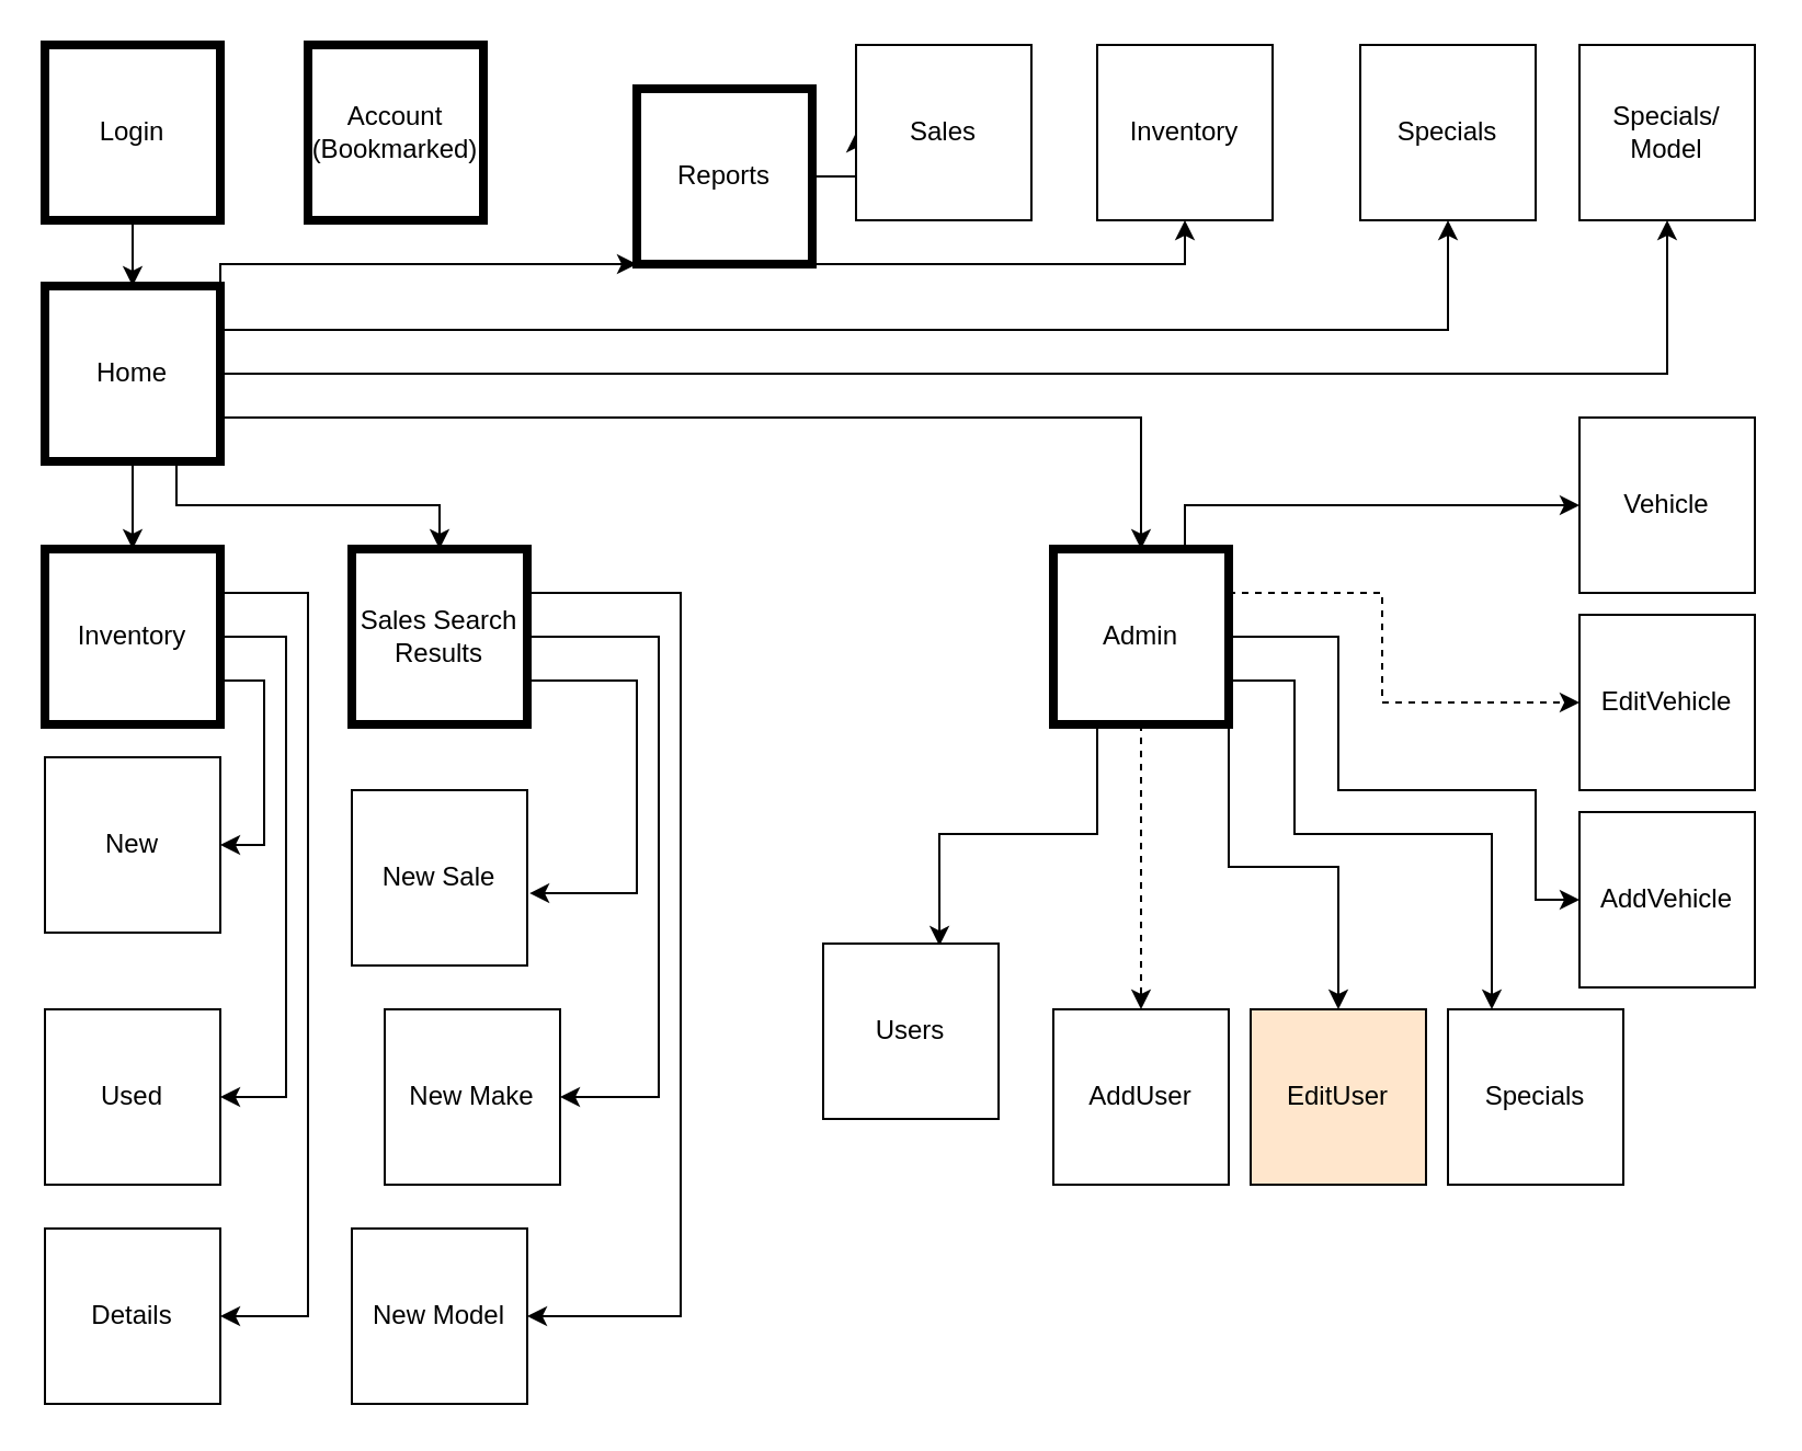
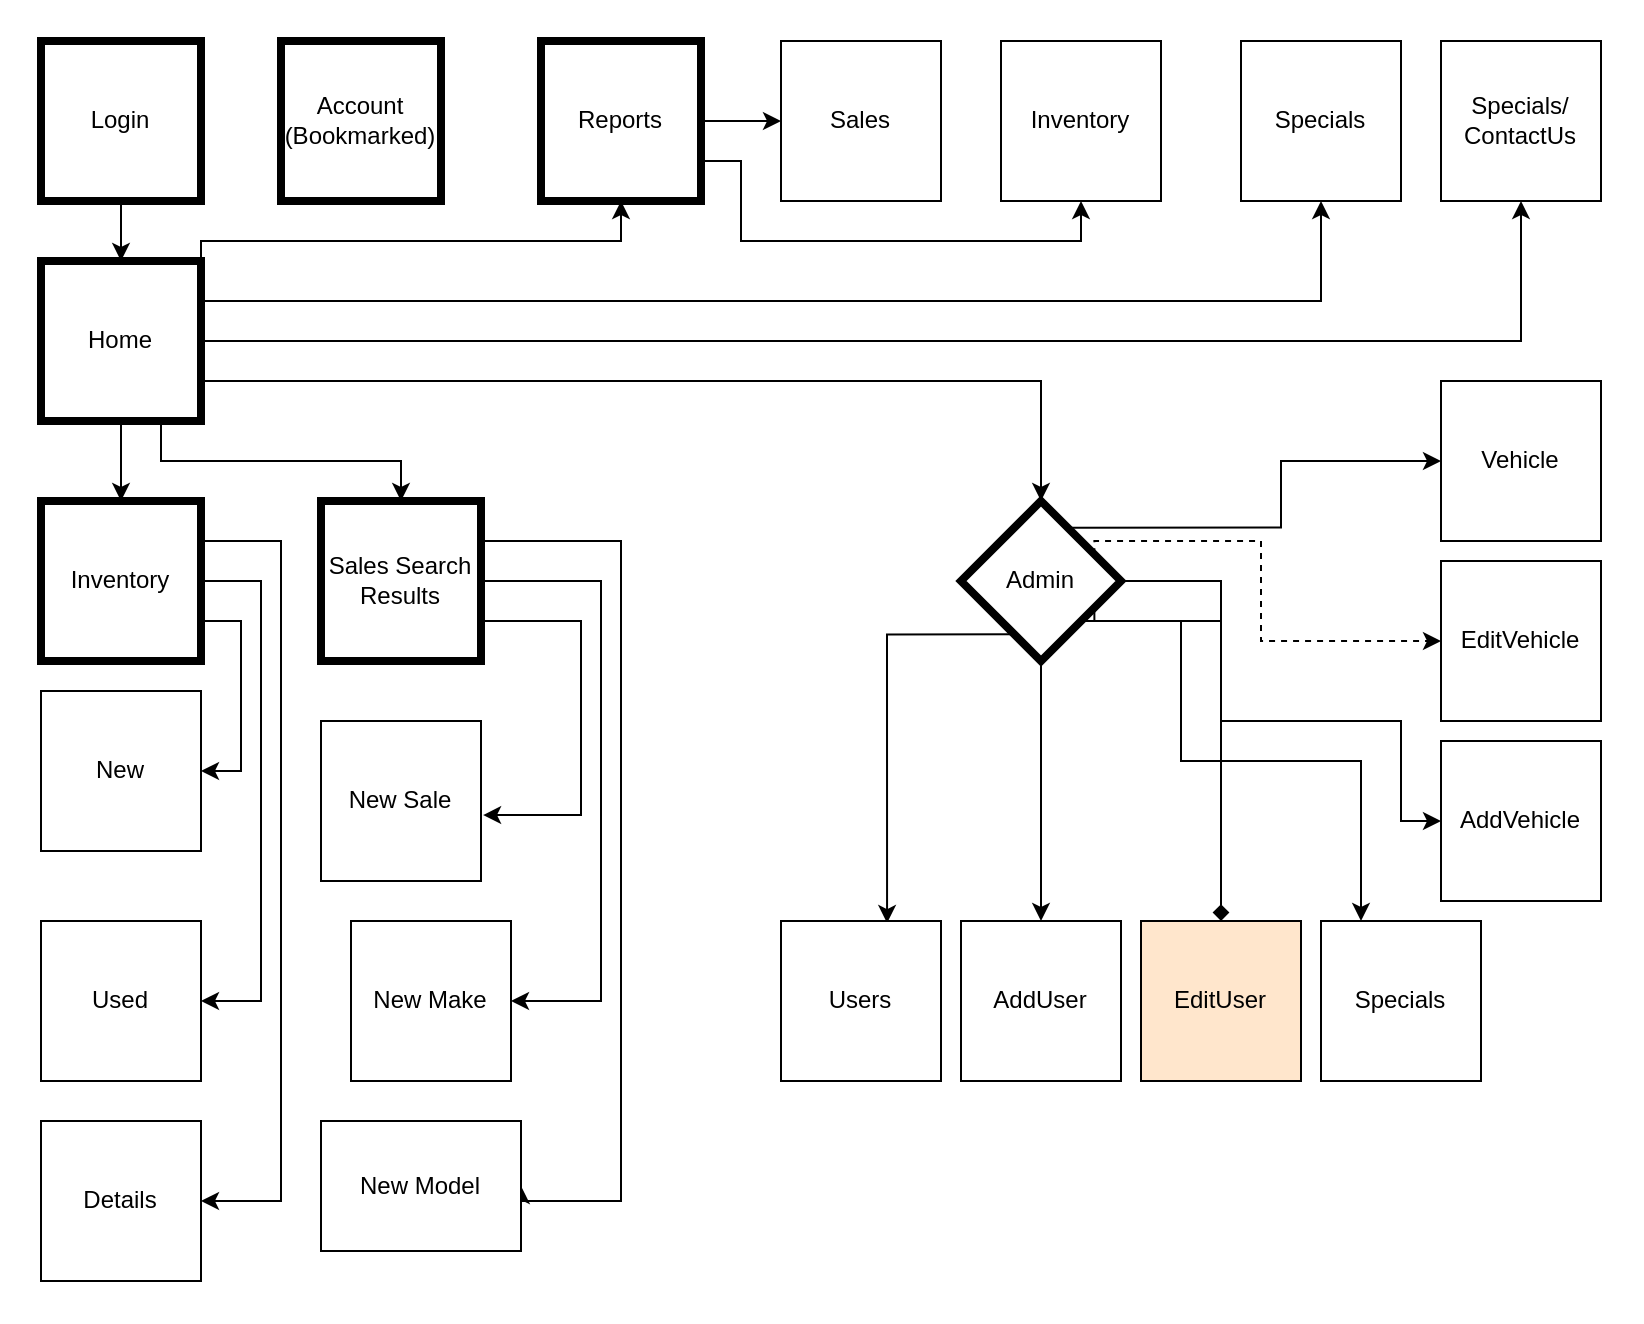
- <mxCell id="46" value="Specials/&lt;br&gt;Model" style="whiteSpace=wrap;html=1;aspect=fixed;strokeWidth=1;" vertex="1" parent="1"><mxGeometry x="720" y="20" width="80" height="80" as="geometry" /></mxCell>
+ <mxCell id="46" value="Specials/&lt;br&gt;ContactUs" style="whiteSpace=wrap;html=1;aspect=fixed;strokeWidth=1;" vertex="1" parent="1"><mxGeometry x="720" y="20" width="80" height="80" as="geometry" /></mxCell>
- <mxCell id="29" value="Reports" style="whiteSpace=wrap;html=1;aspect=fixed;strokeWidth=4;" vertex="1" parent="1"><mxGeometry x="290" y="40" width="80" height="80" as="geometry" /></mxCell>
+ <mxCell id="29" value="Reports" style="whiteSpace=wrap;html=1;aspect=fixed;strokeWidth=4;" vertex="1" parent="1"><mxGeometry x="270" y="20" width="80" height="80" as="geometry" /></mxCell>
- <mxCell id="25" value="Admin" style="whiteSpace=wrap;html=1;aspect=fixed;strokeWidth=4;" vertex="1" parent="1"><mxGeometry x="480" y="250" width="80" height="80" as="geometry" /></mxCell>
+ <mxCell id="25" value="Admin" style="rhombus;whiteSpace=wrap;html=1;aspect=fixed;strokeWidth=4;" vertex="1" parent="1"><mxGeometry x="480" y="250" width="80" height="80" as="geometry" /></mxCell>
- <mxCell id="21" style="edgeStyle=orthogonalEdgeStyle;rounded=0;orthogonalLoop=1;jettySize=auto;html=1;exitX=0.5;exitY=1;exitDx=0;exitDy=0;entryX=0.5;entryY=0;entryDx=0;entryDy=0;dashed=1;" edge="1" parent="1" source="25" target="40"><mxGeometry relative="1" as="geometry" /></mxCell>
+ <mxCell id="21" style="edgeStyle=orthogonalEdgeStyle;rounded=0;orthogonalLoop=1;jettySize=auto;html=1;exitX=0.5;exitY=1;exitDx=0;exitDy=0;entryX=0.5;entryY=0;entryDx=0;entryDy=0;" edge="1" parent="1" source="25" target="40"><mxGeometry relative="1" as="geometry" /></mxCell>
- <mxCell id="19" style="edgeStyle=orthogonalEdgeStyle;rounded=0;orthogonalLoop=1;jettySize=auto;html=1;exitX=1;exitY=1;exitDx=0;exitDy=0;" edge="1" parent="1" source="25" target="44"><mxGeometry relative="1" as="geometry" /></mxCell>
+ <mxCell id="19" style="edgeStyle=orthogonalEdgeStyle;rounded=0;orthogonalLoop=1;jettySize=auto;html=1;exitX=1;exitY=1;exitDx=0;exitDy=0;endArrow=diamond;" edge="1" parent="1" source="25" target="44"><mxGeometry relative="1" as="geometry" /></mxCell>
- <mxCell id="38" value="Users" style="whiteSpace=wrap;html=1;aspect=fixed;" vertex="1" parent="1"><mxGeometry x="375" y="430" width="80" height="80" as="geometry" /></mxCell>
+ <mxCell id="38" value="Users" style="whiteSpace=wrap;html=1;aspect=fixed;" vertex="1" parent="1"><mxGeometry x="390" y="460" width="80" height="80" as="geometry" /></mxCell>
- <mxCell id="35" value="New Model" style="whiteSpace=wrap;html=1;aspect=fixed;" vertex="1" parent="1"><mxGeometry x="160" y="560" width="80" height="80" as="geometry" /></mxCell>
+ <mxCell id="35" value="New Model" style="whiteSpace=wrap;html=1;aspect=fixed;" vertex="1" parent="1"><mxGeometry x="160" y="560" width="100" height="65" as="geometry" /></mxCell>
